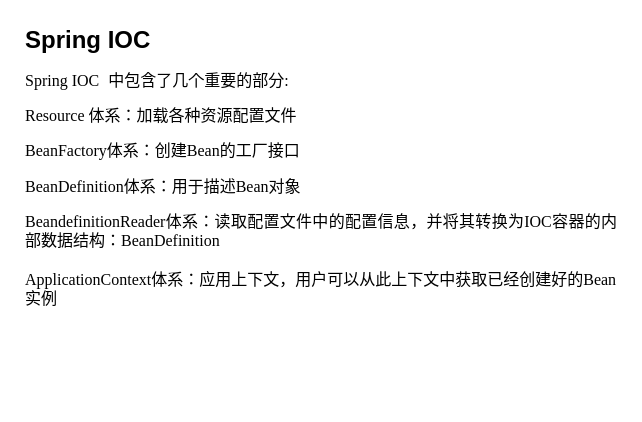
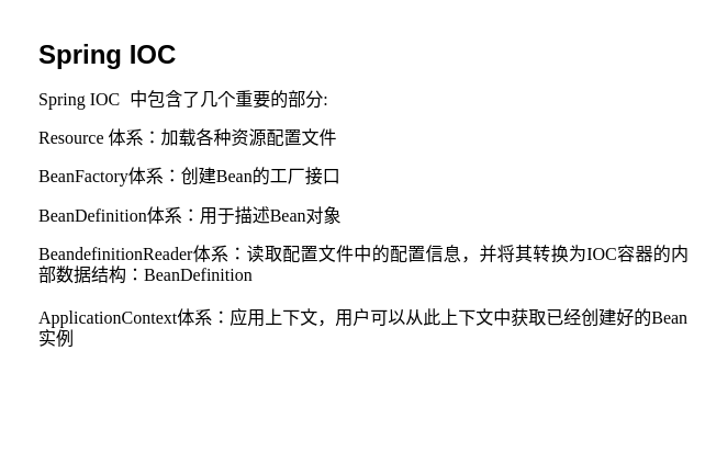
- <mxCell id="2" value="&lt;h1&gt;Spring IOC&lt;/h1&gt;&lt;p style=&quot;font-size: 16px&quot;&gt;&lt;font style=&quot;font-size: 16px&quot;&gt;&lt;font face=&quot;Times New Roman&quot; style=&quot;font-size: 16px&quot;&gt;Spring IOC&lt;/font&gt;&amp;nbsp;&amp;nbsp;&lt;font face=&quot;楷体&quot; style=&quot;font-size: 16px&quot;&gt;中包含了几个重要的部分:&lt;/font&gt;&lt;/font&gt;&lt;/p&gt;&lt;p style=&quot;font-size: 16px&quot;&gt;&lt;font style=&quot;font-size: 16px&quot; face=&quot;Times New Roman&quot;&gt;Resource &lt;/font&gt;&lt;font face=&quot;楷体&quot; style=&quot;font-size: 16px&quot;&gt;体系：加载各种资源配置文件&lt;/font&gt;&lt;/p&gt;&lt;p style=&quot;font-size: 16px&quot;&gt;&lt;font style=&quot;font-size: 16px&quot; face=&quot;Times New Roman&quot;&gt;BeanFactory&lt;/font&gt;&lt;font face=&quot;楷体&quot; style=&quot;font-size: 16px&quot;&gt;体系：创建&lt;/font&gt;&lt;font style=&quot;font-size: 16px&quot; face=&quot;Times New Roman&quot;&gt;Bean&lt;/font&gt;&lt;font face=&quot;楷体&quot; style=&quot;font-size: 16px&quot;&gt;的工厂接口&lt;/font&gt;&lt;/p&gt;&lt;p style=&quot;font-size: 16px&quot;&gt;&lt;font style=&quot;font-size: 16px&quot; face=&quot;Times New Roman&quot;&gt;BeanDefinition&lt;/font&gt;&lt;font face=&quot;楷体&quot; style=&quot;font-size: 16px&quot;&gt;体系：用于描述&lt;/font&gt;&lt;font style=&quot;font-size: 16px&quot; face=&quot;Times New Roman&quot;&gt;Bean&lt;/font&gt;&lt;font face=&quot;楷体&quot; style=&quot;font-size: 16px&quot;&gt;对象&lt;/font&gt;&lt;/p&gt;&lt;p style=&quot;box-sizing: border-box ; margin: 0px 0px 20px ; overflow-wrap: break-word ; color: rgb(85 , 85 , 85) ; text-align: justify ; background-color: rgb(255 , 255 , 255) ; font-size: 16px&quot;&gt;&lt;span style=&quot;box-sizing: border-box ; color: rgb(0 , 0 , 0)&quot;&gt;&lt;font style=&quot;font-size: 16px&quot;&gt;&lt;font face=&quot;Times New Roman&quot;&gt;BeandefinitionReader&lt;/font&gt;&lt;font face=&quot;楷体&quot;&gt;体系：读取配置文件中的配置信息，并将其转换为&lt;/font&gt;&lt;font face=&quot;Times New Roman&quot;&gt;IOC&lt;/font&gt;&lt;font face=&quot;楷体&quot;&gt;容器的内部数据结构：&lt;/font&gt;&lt;font face=&quot;Times New Roman&quot;&gt;BeanDefinition&lt;/font&gt;&lt;/font&gt;&lt;/span&gt;&lt;/p&gt;&lt;div style=&quot;font-size: 16px&quot;&gt;&lt;span style=&quot;box-sizing: border-box ; color: rgb(0 , 0 , 0)&quot;&gt;&lt;font style=&quot;font-size: 16px&quot;&gt;&lt;span style=&quot;box-sizing: border-box ; text-align: justify ; background-color: rgb(255 , 255 , 255)&quot;&gt;&lt;font face=&quot;Times New Roman&quot;&gt;ApplicationContext&lt;/font&gt;&lt;/span&gt;&lt;span style=&quot;box-sizing: border-box ; text-align: justify ; background-color: rgb(255 , 255 , 255)&quot;&gt;&lt;font face=&quot;楷体&quot;&gt;体系：应用上下文，用户可以从此上下文中获取已经创建好的&lt;/font&gt;&lt;font face=&quot;Times New Roman&quot;&gt;Bean&lt;/font&gt;&lt;font face=&quot;楷体&quot;&gt;实例&lt;/font&gt;&lt;/span&gt;&lt;br&gt;&lt;/font&gt;&lt;/span&gt;&lt;/div&gt;&lt;p style=&quot;font-size: 16px&quot;&gt;&lt;font face=&quot;楷体&quot; style=&quot;font-size: 16px&quot;&gt;&lt;br&gt;&lt;/font&gt;&lt;/p&gt;" style="text;html=1;strokeColor=none;fillColor=none;spacing=5;spacingTop=-20;whiteSpace=wrap;overflow=hidden;rounded=0;" vertex="1" parent="1"><mxGeometry x="20" y="20" width="600" height="380" as="geometry" /></mxCell>
+ <mxCell id="2" value="&lt;h1&gt;Spring IOC&lt;/h1&gt;&lt;p style=&quot;font-size: 16px&quot;&gt;&lt;font style=&quot;font-size: 16px&quot;&gt;&lt;font face=&quot;Times New Roman&quot; style=&quot;font-size: 16px&quot;&gt;Spring IOC&lt;/font&gt;&amp;nbsp;&amp;nbsp;&lt;font face=&quot;楷体&quot; style=&quot;font-size: 16px&quot;&gt;中包含了几个重要的部分:&lt;/font&gt;&lt;/font&gt;&lt;/p&gt;&lt;p style=&quot;font-size: 16px&quot;&gt;&lt;font style=&quot;font-size: 16px&quot; face=&quot;Times New Roman&quot;&gt;Resource &lt;/font&gt;&lt;font face=&quot;楷体&quot; style=&quot;font-size: 16px&quot;&gt;体系：加载各种资源配置文件&lt;/font&gt;&lt;/p&gt;&lt;p style=&quot;font-size: 16px&quot;&gt;&lt;font style=&quot;font-size: 16px&quot; face=&quot;Times New Roman&quot;&gt;BeanFactory&lt;/font&gt;&lt;font face=&quot;楷体&quot; style=&quot;font-size: 16px&quot;&gt;体系：创建&lt;/font&gt;&lt;font style=&quot;font-size: 16px&quot; face=&quot;Times New Roman&quot;&gt;Bean&lt;/font&gt;&lt;font face=&quot;楷体&quot; style=&quot;font-size: 16px&quot;&gt;的工厂接口&lt;/font&gt;&lt;/p&gt;&lt;p style=&quot;font-size: 16px&quot;&gt;&lt;font style=&quot;font-size: 16px&quot; face=&quot;Times New Roman&quot;&gt;BeanDefinition&lt;/font&gt;&lt;font face=&quot;楷体&quot; style=&quot;font-size: 16px&quot;&gt;体系：用于描述&lt;/font&gt;&lt;font style=&quot;font-size: 16px&quot; face=&quot;Times New Roman&quot;&gt;Bean&lt;/font&gt;&lt;font face=&quot;楷体&quot; style=&quot;font-size: 16px&quot;&gt;对象&lt;/font&gt;&lt;/p&gt;&lt;p style=&quot;box-sizing: border-box ; margin: 0px 0px 20px ; overflow-wrap: break-word ; color: rgb(85 , 85 , 85) ; text-align: justify ; background-color: rgb(255 , 255 , 255) ; font-size: 16px&quot;&gt;&lt;span style=&quot;box-sizing: border-box ; color: rgb(0 , 0 , 0)&quot;&gt;&lt;font style=&quot;font-size: 16px&quot;&gt;&lt;font face=&quot;Times New Roman&quot;&gt;BeandefinitionReader&lt;/font&gt;&lt;font face=&quot;楷体&quot;&gt;体系：读取配置文件中的配置信息，并将其转换为&lt;/font&gt;&lt;font face=&quot;Times New Roman&quot;&gt;IOC&lt;/font&gt;&lt;font face=&quot;楷体&quot;&gt;容器的内部数据结构：&lt;/font&gt;&lt;font face=&quot;Times New Roman&quot;&gt;BeanDefinition&lt;/font&gt;&lt;/font&gt;&lt;/span&gt;&lt;/p&gt;&lt;div style=&quot;font-size: 16px&quot;&gt;&lt;span style=&quot;box-sizing: border-box ; color: rgb(0 , 0 , 0)&quot;&gt;&lt;font style=&quot;font-size: 16px&quot;&gt;&lt;span style=&quot;box-sizing: border-box ; text-align: justify ; background-color: rgb(255 , 255 , 255)&quot;&gt;&lt;font face=&quot;Times New Roman&quot;&gt;ApplicationContext&lt;/font&gt;&lt;/span&gt;&lt;span style=&quot;box-sizing: border-box ; text-align: justify ; background-color: rgb(255 , 255 , 255)&quot;&gt;&lt;font face=&quot;楷体&quot;&gt;体系：应用上下文，用户可以从此上下文中获取已经创建好的&lt;/font&gt;&lt;font face=&quot;Times New Roman&quot;&gt;Bean&lt;/font&gt;&lt;font face=&quot;楷体&quot;&gt;实例&lt;/font&gt;&lt;/span&gt;&lt;br&gt;&lt;/font&gt;&lt;/span&gt;&lt;/div&gt;&lt;p style=&quot;font-size: 16px&quot;&gt;&lt;font face=&quot;楷体&quot; style=&quot;font-size: 16px&quot;&gt;&lt;br&gt;&lt;/font&gt;&lt;/p&gt;" style="text;html=1;strokeColor=none;fillColor=none;spacing=5;spacingTop=-20;whiteSpace=wrap;overflow=hidden;rounded=0;" vertex="1" parent="1"><mxGeometry x="30" y="30" width="600" height="380" as="geometry" /></mxCell>
